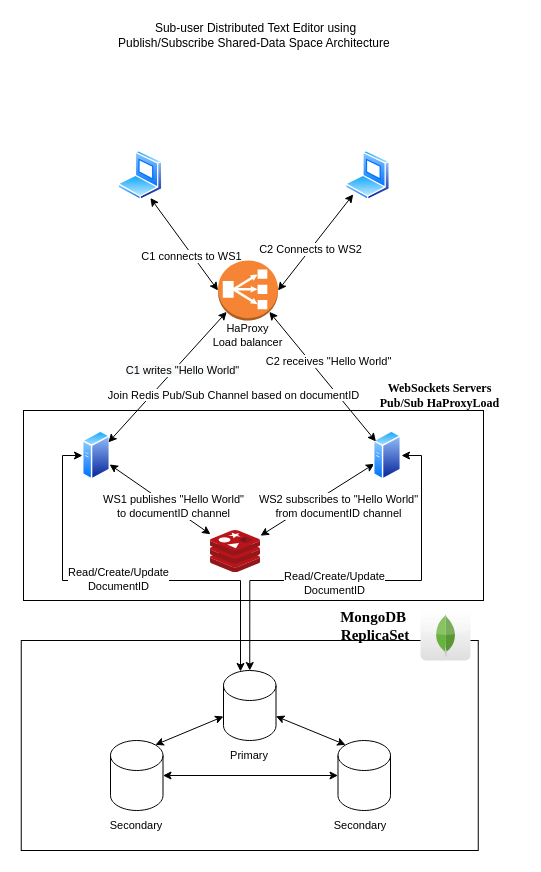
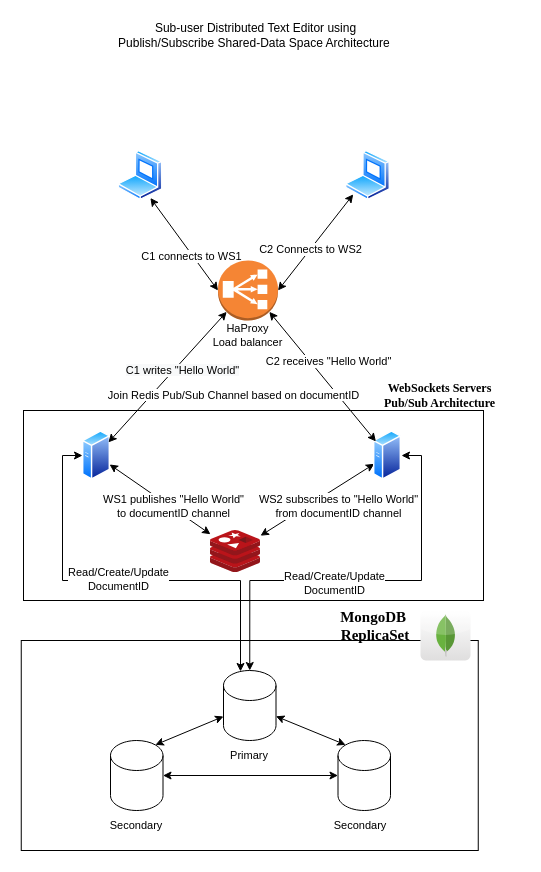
- <mxCell id="37" value="WebSockets Servers&lt;br style=&quot;font-size: 12px;&quot;&gt;Pub/Sub HaProxyLoad" style="text;html=1;strokeColor=none;fillColor=none;align=center;verticalAlign=middle;whiteSpace=wrap;rounded=0;fontSize=12;fontFamily=Lucida Console;fontStyle=1" vertex="1" parent="1"><mxGeometry x="360" y="380" width="158.75" height="30" as="geometry" /></mxCell>
+ <mxCell id="37" value="WebSockets Servers&lt;br style=&quot;font-size: 12px;&quot;&gt;Pub/Sub Architecture" style="text;html=1;strokeColor=none;fillColor=none;align=center;verticalAlign=middle;whiteSpace=wrap;rounded=0;fontSize=12;fontFamily=Lucida Console;fontStyle=1" vertex="1" parent="1"><mxGeometry x="360" y="380" width="158.75" height="30" as="geometry" /></mxCell>
